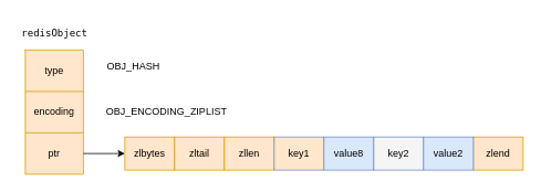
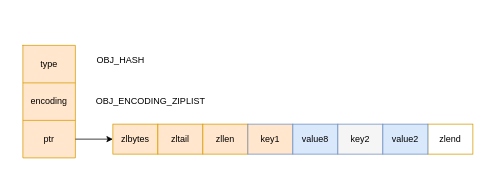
- <mxCell id="9" value="&lt;pre&gt;redisObject&lt;/pre&gt;" style="text;html=1;align=center;verticalAlign=middle;resizable=0;points=[];autosize=1;strokeColor=none;fillColor=none;" vertex="1" parent="1"><mxGeometry x="20" y="20" width="90" height="40" as="geometry" /></mxCell>
- <mxCell id="16" value="&lt;span&gt;zlend&lt;/span&gt;" style="rounded=0;whiteSpace=wrap;html=1;fillColor=#ffe6cc;strokeColor=#d79b00;" vertex="1" parent="1"><mxGeometry x="570" y="165" width="60" height="40" as="geometry" /></mxCell>
+ <mxCell id="16" value="&lt;span&gt;zlend&lt;/span&gt;" style="rounded=0;whiteSpace=wrap;html=1;fillColor=#ffffff;strokeColor=#d79b00;" vertex="1" parent="1"><mxGeometry x="570" y="165" width="60" height="40" as="geometry" /></mxCell>
